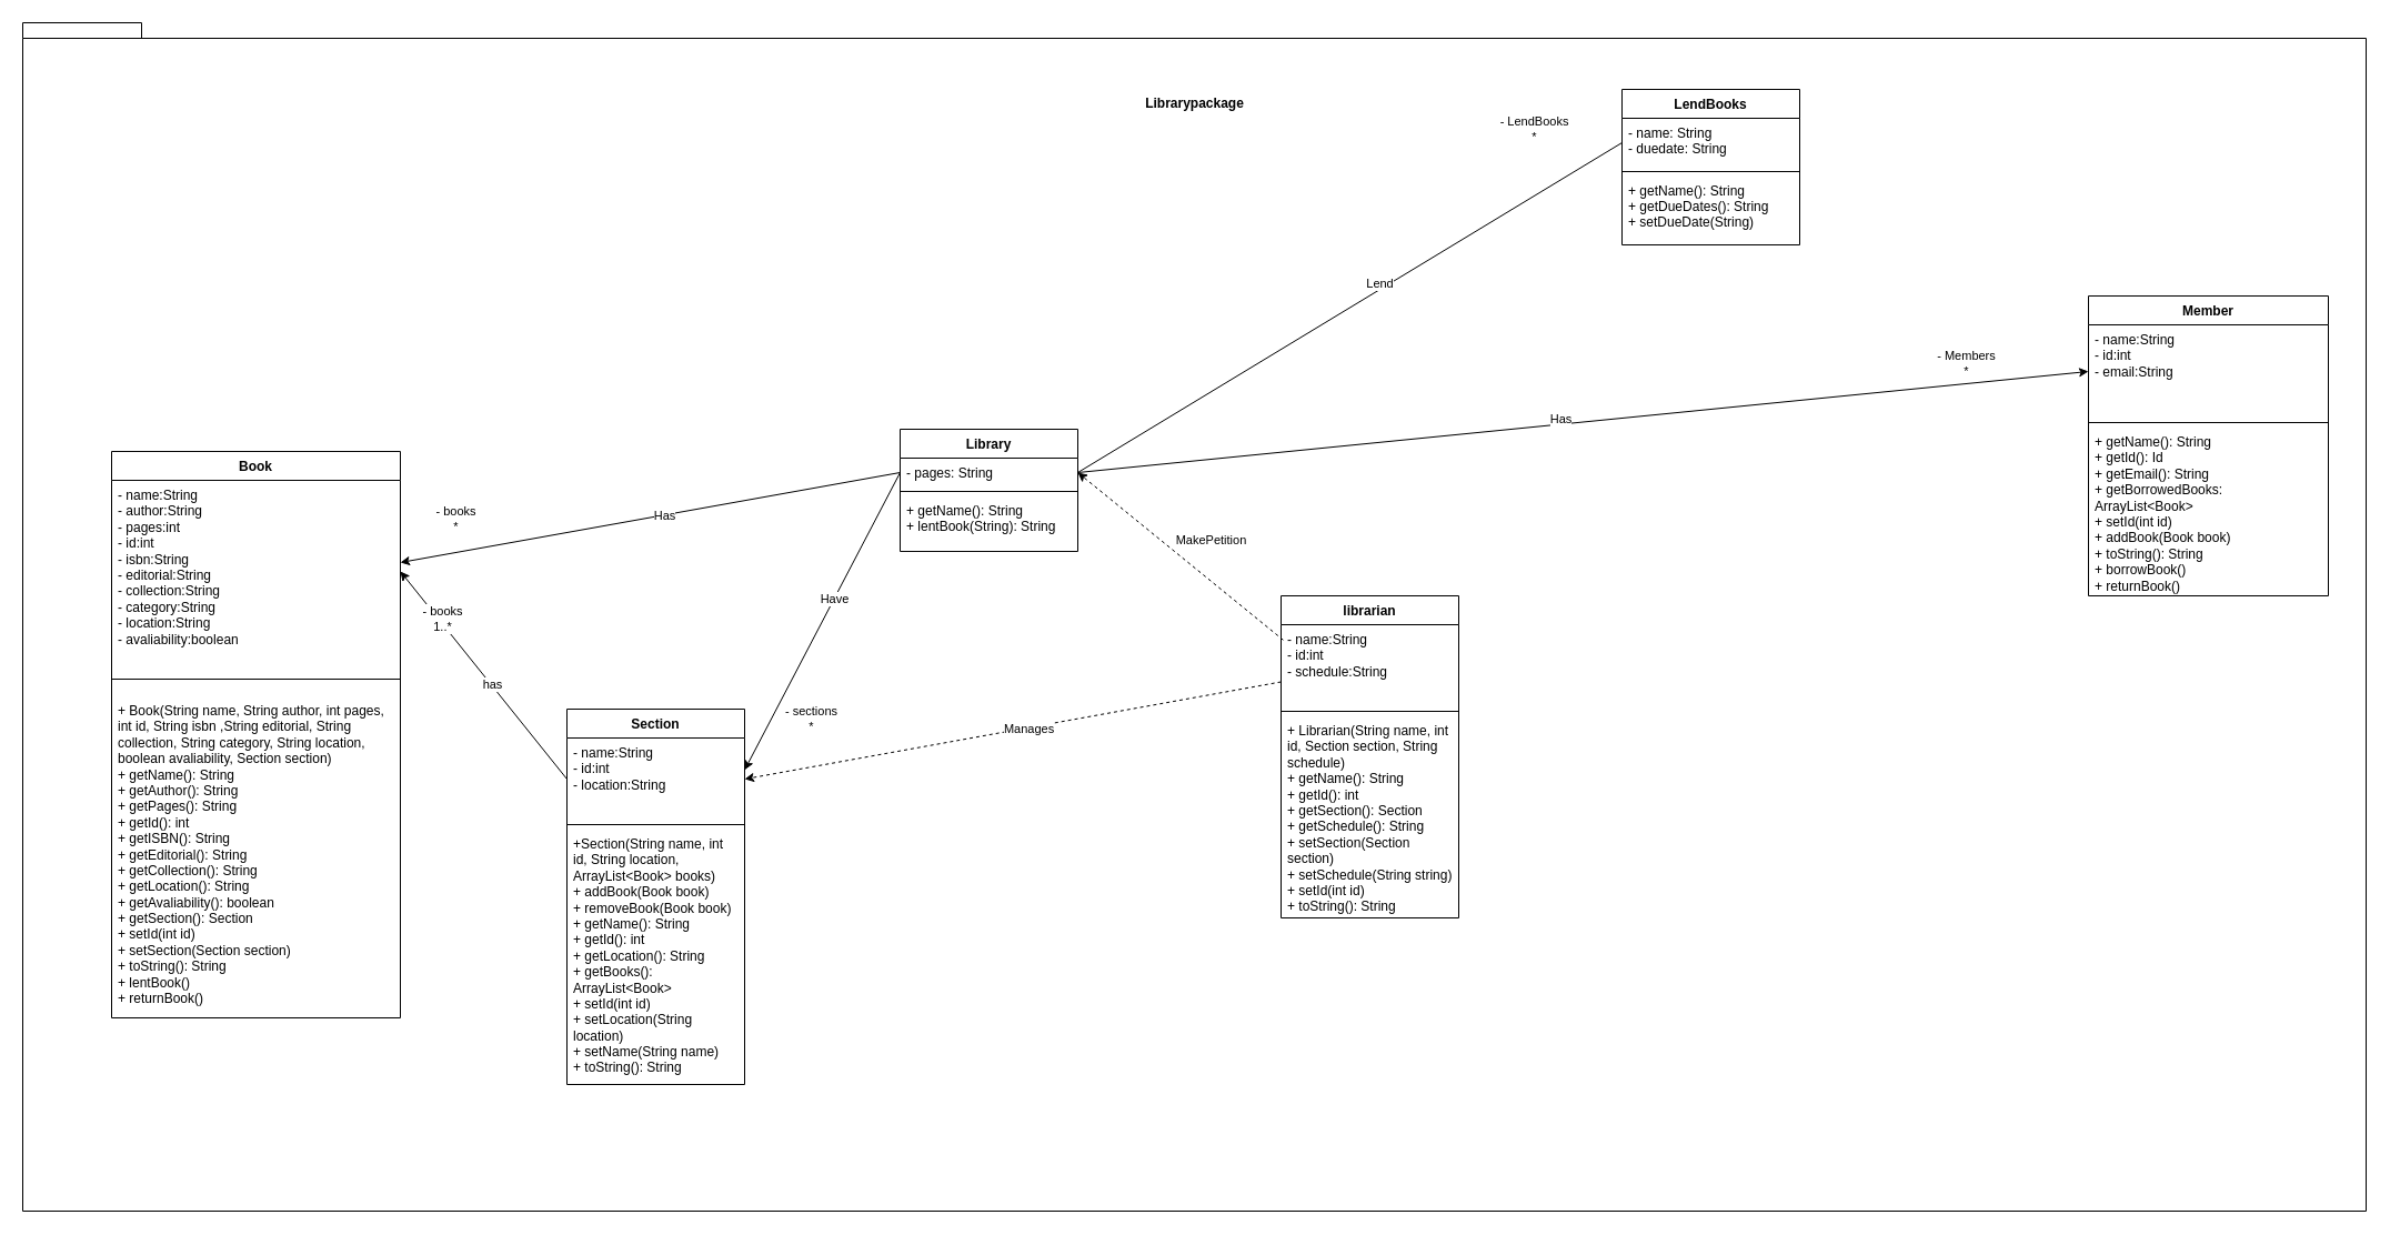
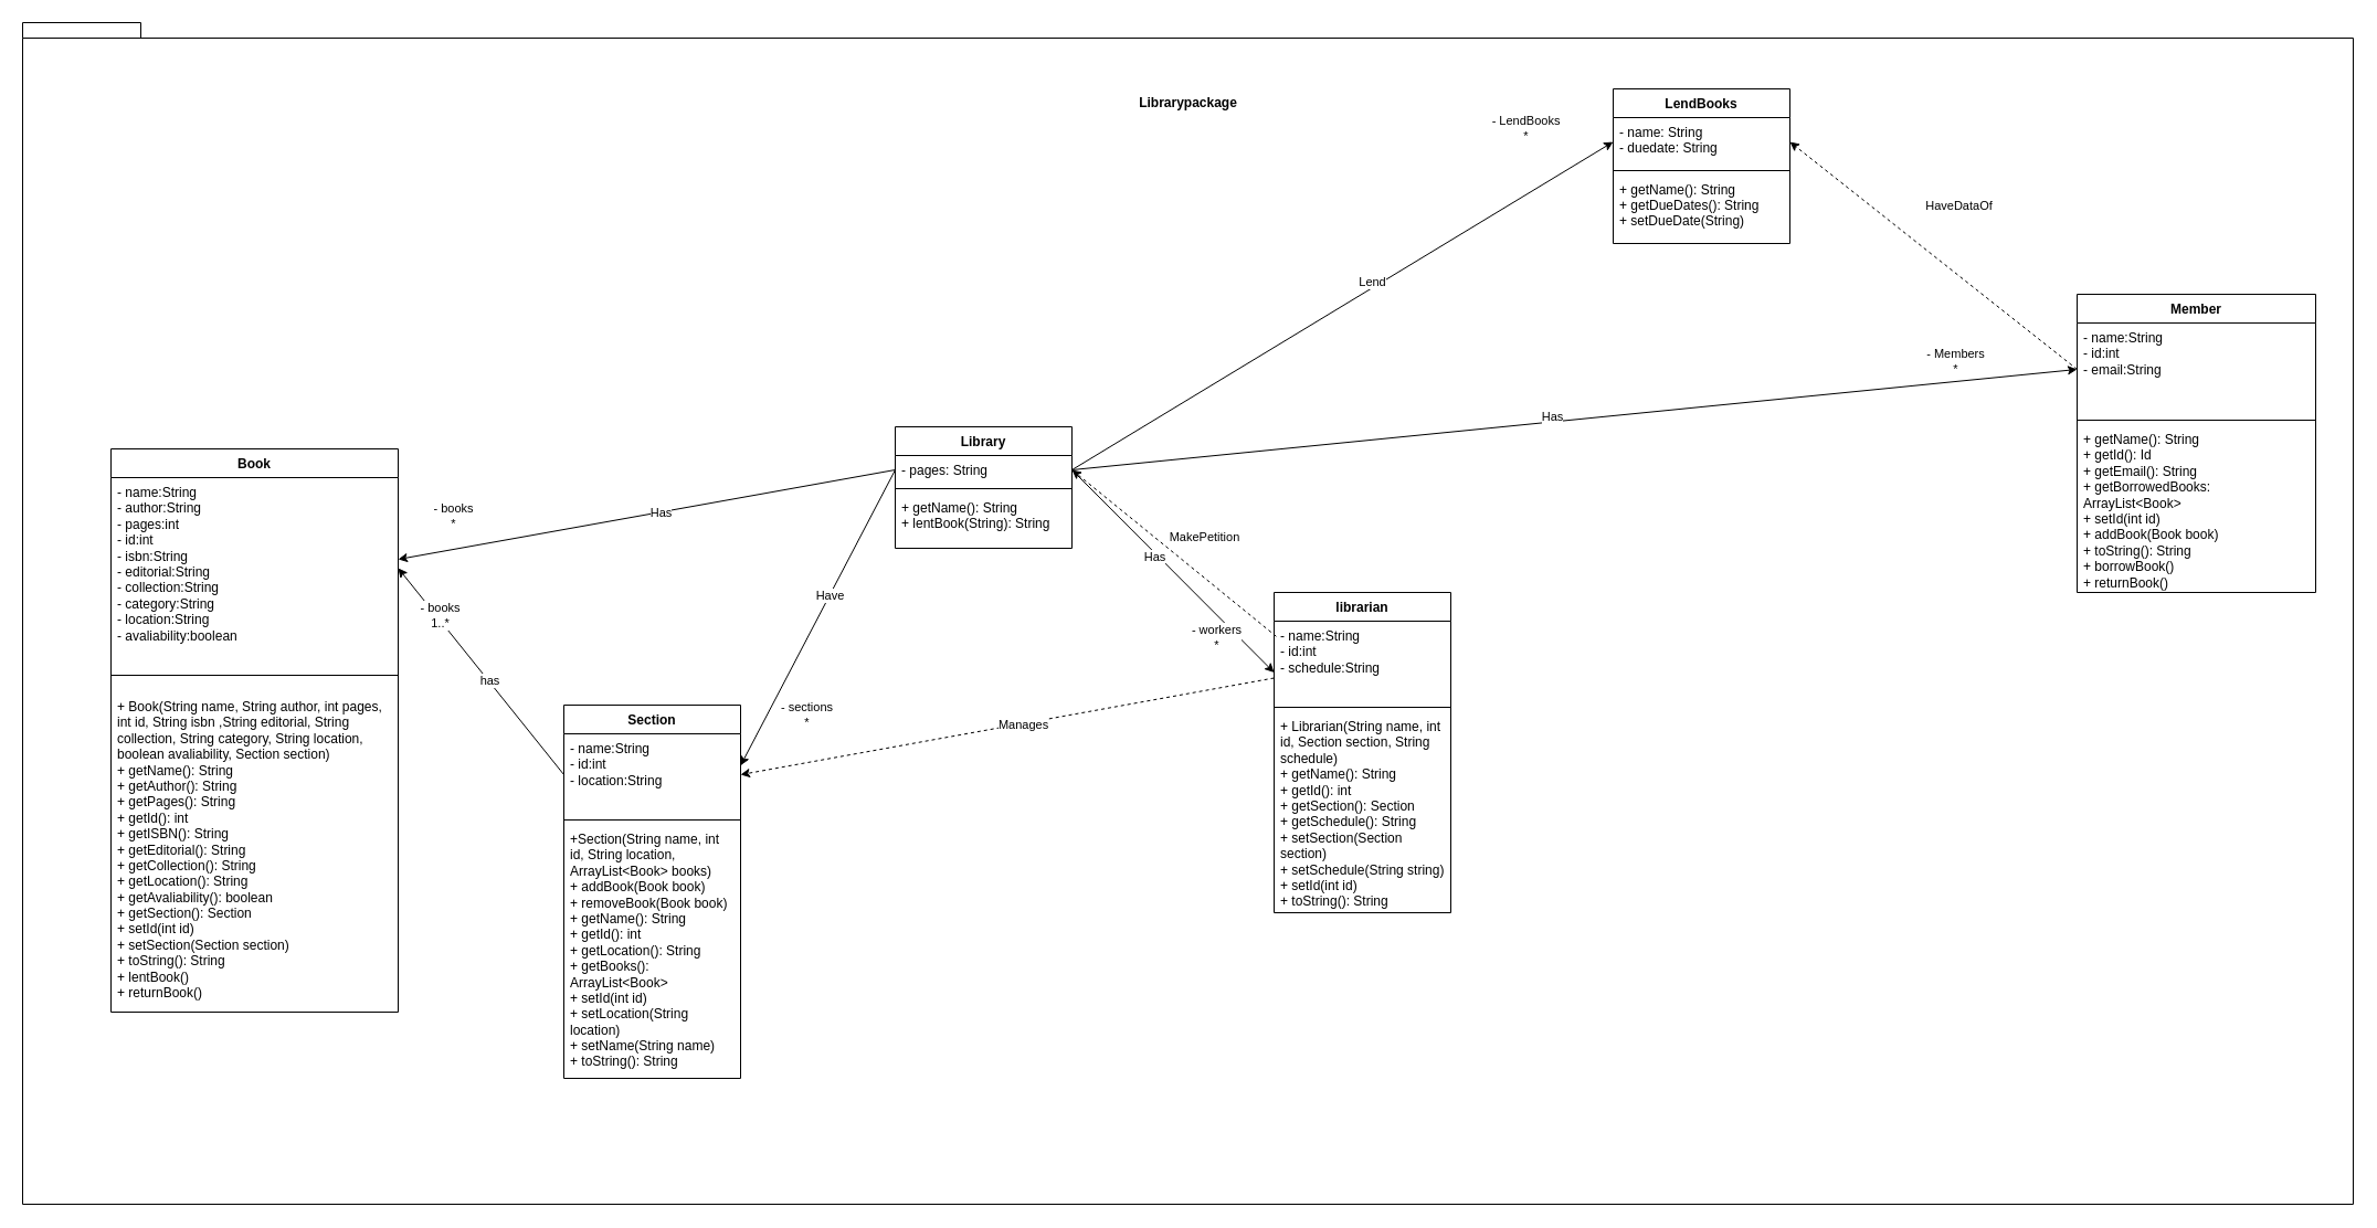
- <mxCell id="46" style="edgeStyle=none;html=1;entryX=0;entryY=0.5;entryDx=0;entryDy=0;exitX=1;exitY=0.5;exitDx=0;exitDy=0;endArrow=none;" edge="1" parent="1" source="23" target="43"><mxGeometry relative="1" as="geometry" /></mxCell>
+ <mxCell id="46" style="edgeStyle=none;html=1;entryX=0;entryY=0.5;entryDx=0;entryDy=0;exitX=1;exitY=0.5;exitDx=0;exitDy=0;" edge="1" parent="1" source="23" target="43"><mxGeometry relative="1" as="geometry" /></mxCell>
+ <mxCell id="49" style="edgeStyle=none;html=1;entryX=1;entryY=0.5;entryDx=0;entryDy=0;exitX=0;exitY=0.5;exitDx=0;exitDy=0;dashed=1;" edge="1" parent="1" source="8" target="43"><mxGeometry relative="1" as="geometry" /></mxCell>
+ <mxCell id="50" value="HaveDataOf" style="edgeLabel;html=1;align=center;verticalAlign=middle;resizable=0;points=[];" vertex="1" connectable="0" parent="49"><mxGeometry x="0.256" y="-5" relative="1" as="geometry"><mxPoint x="52" y="-15" as="offset" /></mxGeometry></mxCell>
+ <mxCell id="26" style="edgeStyle=none;html=1;entryX=0;entryY=0.25;entryDx=0;entryDy=0;exitX=1;exitY=0.5;exitDx=0;exitDy=0;" edge="1" parent="1" source="23" target="11"><mxGeometry relative="1" as="geometry" /></mxCell>
+ <mxCell id="27" value="Has" style="edgeLabel;html=1;align=center;verticalAlign=middle;resizable=0;points=[];" vertex="1" connectable="0" parent="26"><mxGeometry x="-0.163" y="-3" relative="1" as="geometry"><mxPoint as="offset" /></mxGeometry></mxCell>
+ <mxCell id="28" value="- workers&lt;br&gt;*" style="edgeLabel;html=1;align=center;verticalAlign=middle;resizable=0;points=[];" vertex="1" connectable="0" parent="26"><mxGeometry x="0.578" y="3" relative="1" as="geometry"><mxPoint x="-16" y="9" as="offset" /></mxGeometry></mxCell>
